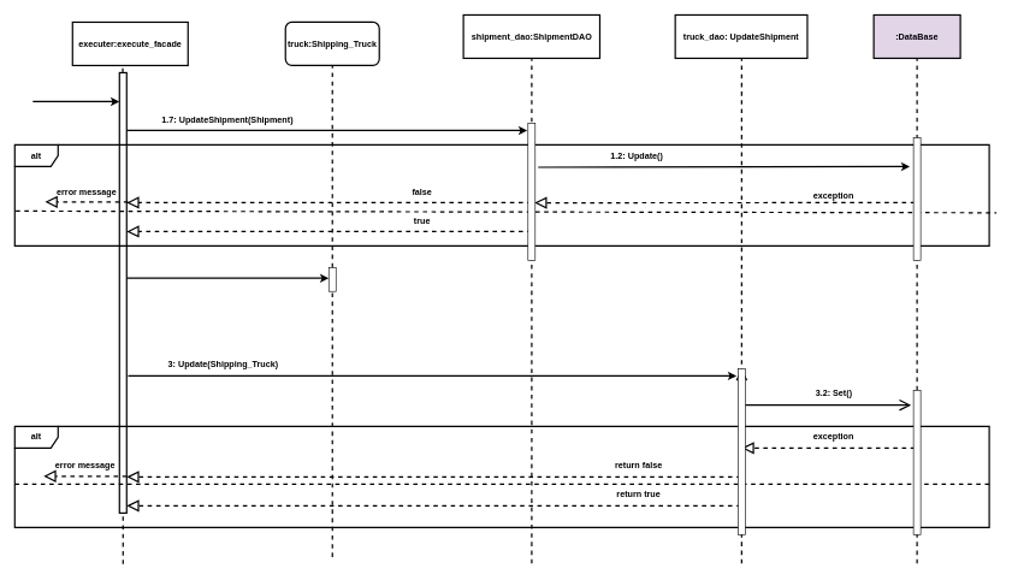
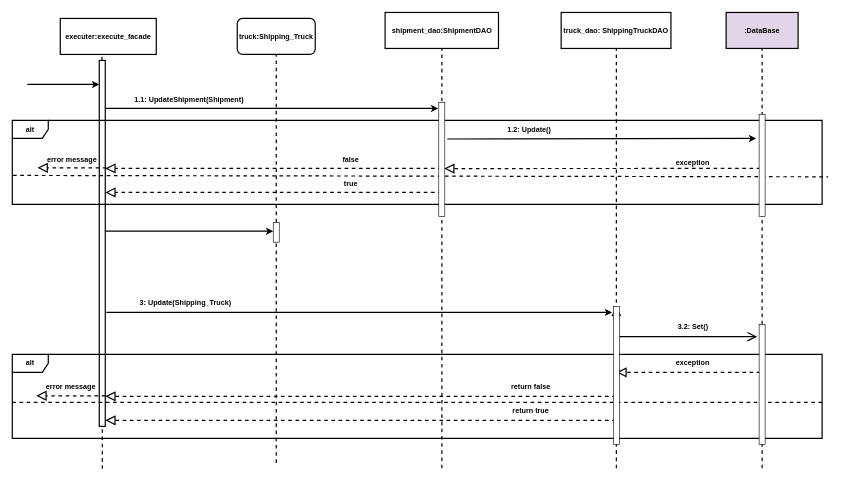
- <mxCell id="13" value="truck_dao: UpdateShipment" style="rounded=0;whiteSpace=wrap;html=1;fontStyle=1;strokeWidth=2;" vertex="1" parent="1"><mxGeometry x="935" y="20" width="183" height="60" as="geometry" /></mxCell>
+ <mxCell id="13" value="truck_dao: ShippingTruckDAO" style="rounded=0;whiteSpace=wrap;html=1;fontStyle=1;strokeWidth=2;" vertex="1" parent="1"><mxGeometry x="935" y="20" width="183" height="60" as="geometry" /></mxCell>
- <mxCell id="12" value="1.7: UpdateShipment(Shipment)" style="text;html=1;align=center;verticalAlign=middle;whiteSpace=wrap;rounded=0;fontStyle=1;strokeWidth=2;" vertex="1" parent="1"><mxGeometry x="170" y="150" width="290" height="30" as="geometry" /></mxCell>
+ <mxCell id="12" value="1.1: UpdateShipment(Shipment)" style="text;html=1;align=center;verticalAlign=middle;whiteSpace=wrap;rounded=0;fontStyle=1;strokeWidth=2;" vertex="1" parent="1"><mxGeometry x="170" y="150" width="290" height="30" as="geometry" /></mxCell>
